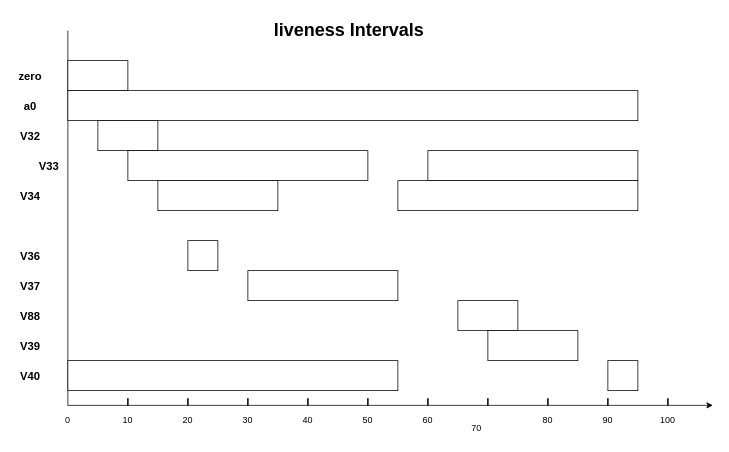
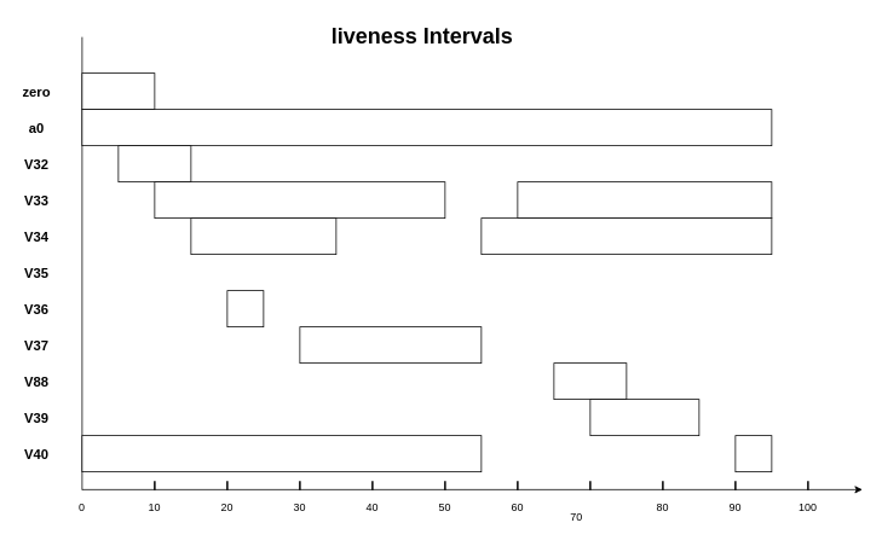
- <mxCell id="30" value="V33" style="text;whiteSpace=wrap;html=1;align=center;verticalAlign=middle;fontStyle=1;fontSize=15;" vertex="1" parent="1"><mxGeometry x="45" y="210" width="40" height="20" as="geometry" /></mxCell>
+ <mxCell id="30" value="V33" style="text;whiteSpace=wrap;html=1;align=center;verticalAlign=middle;fontStyle=1;fontSize=15;" vertex="1" parent="1"><mxGeometry x="20" y="210" width="40" height="20" as="geometry" /></mxCell>
+ <mxCell id="32" value="V35" style="text;whiteSpace=wrap;html=1;align=center;verticalAlign=middle;fontStyle=1;fontSize=15;" vertex="1" parent="1"><mxGeometry x="20" y="290" width="40" height="20" as="geometry" /></mxCell>
